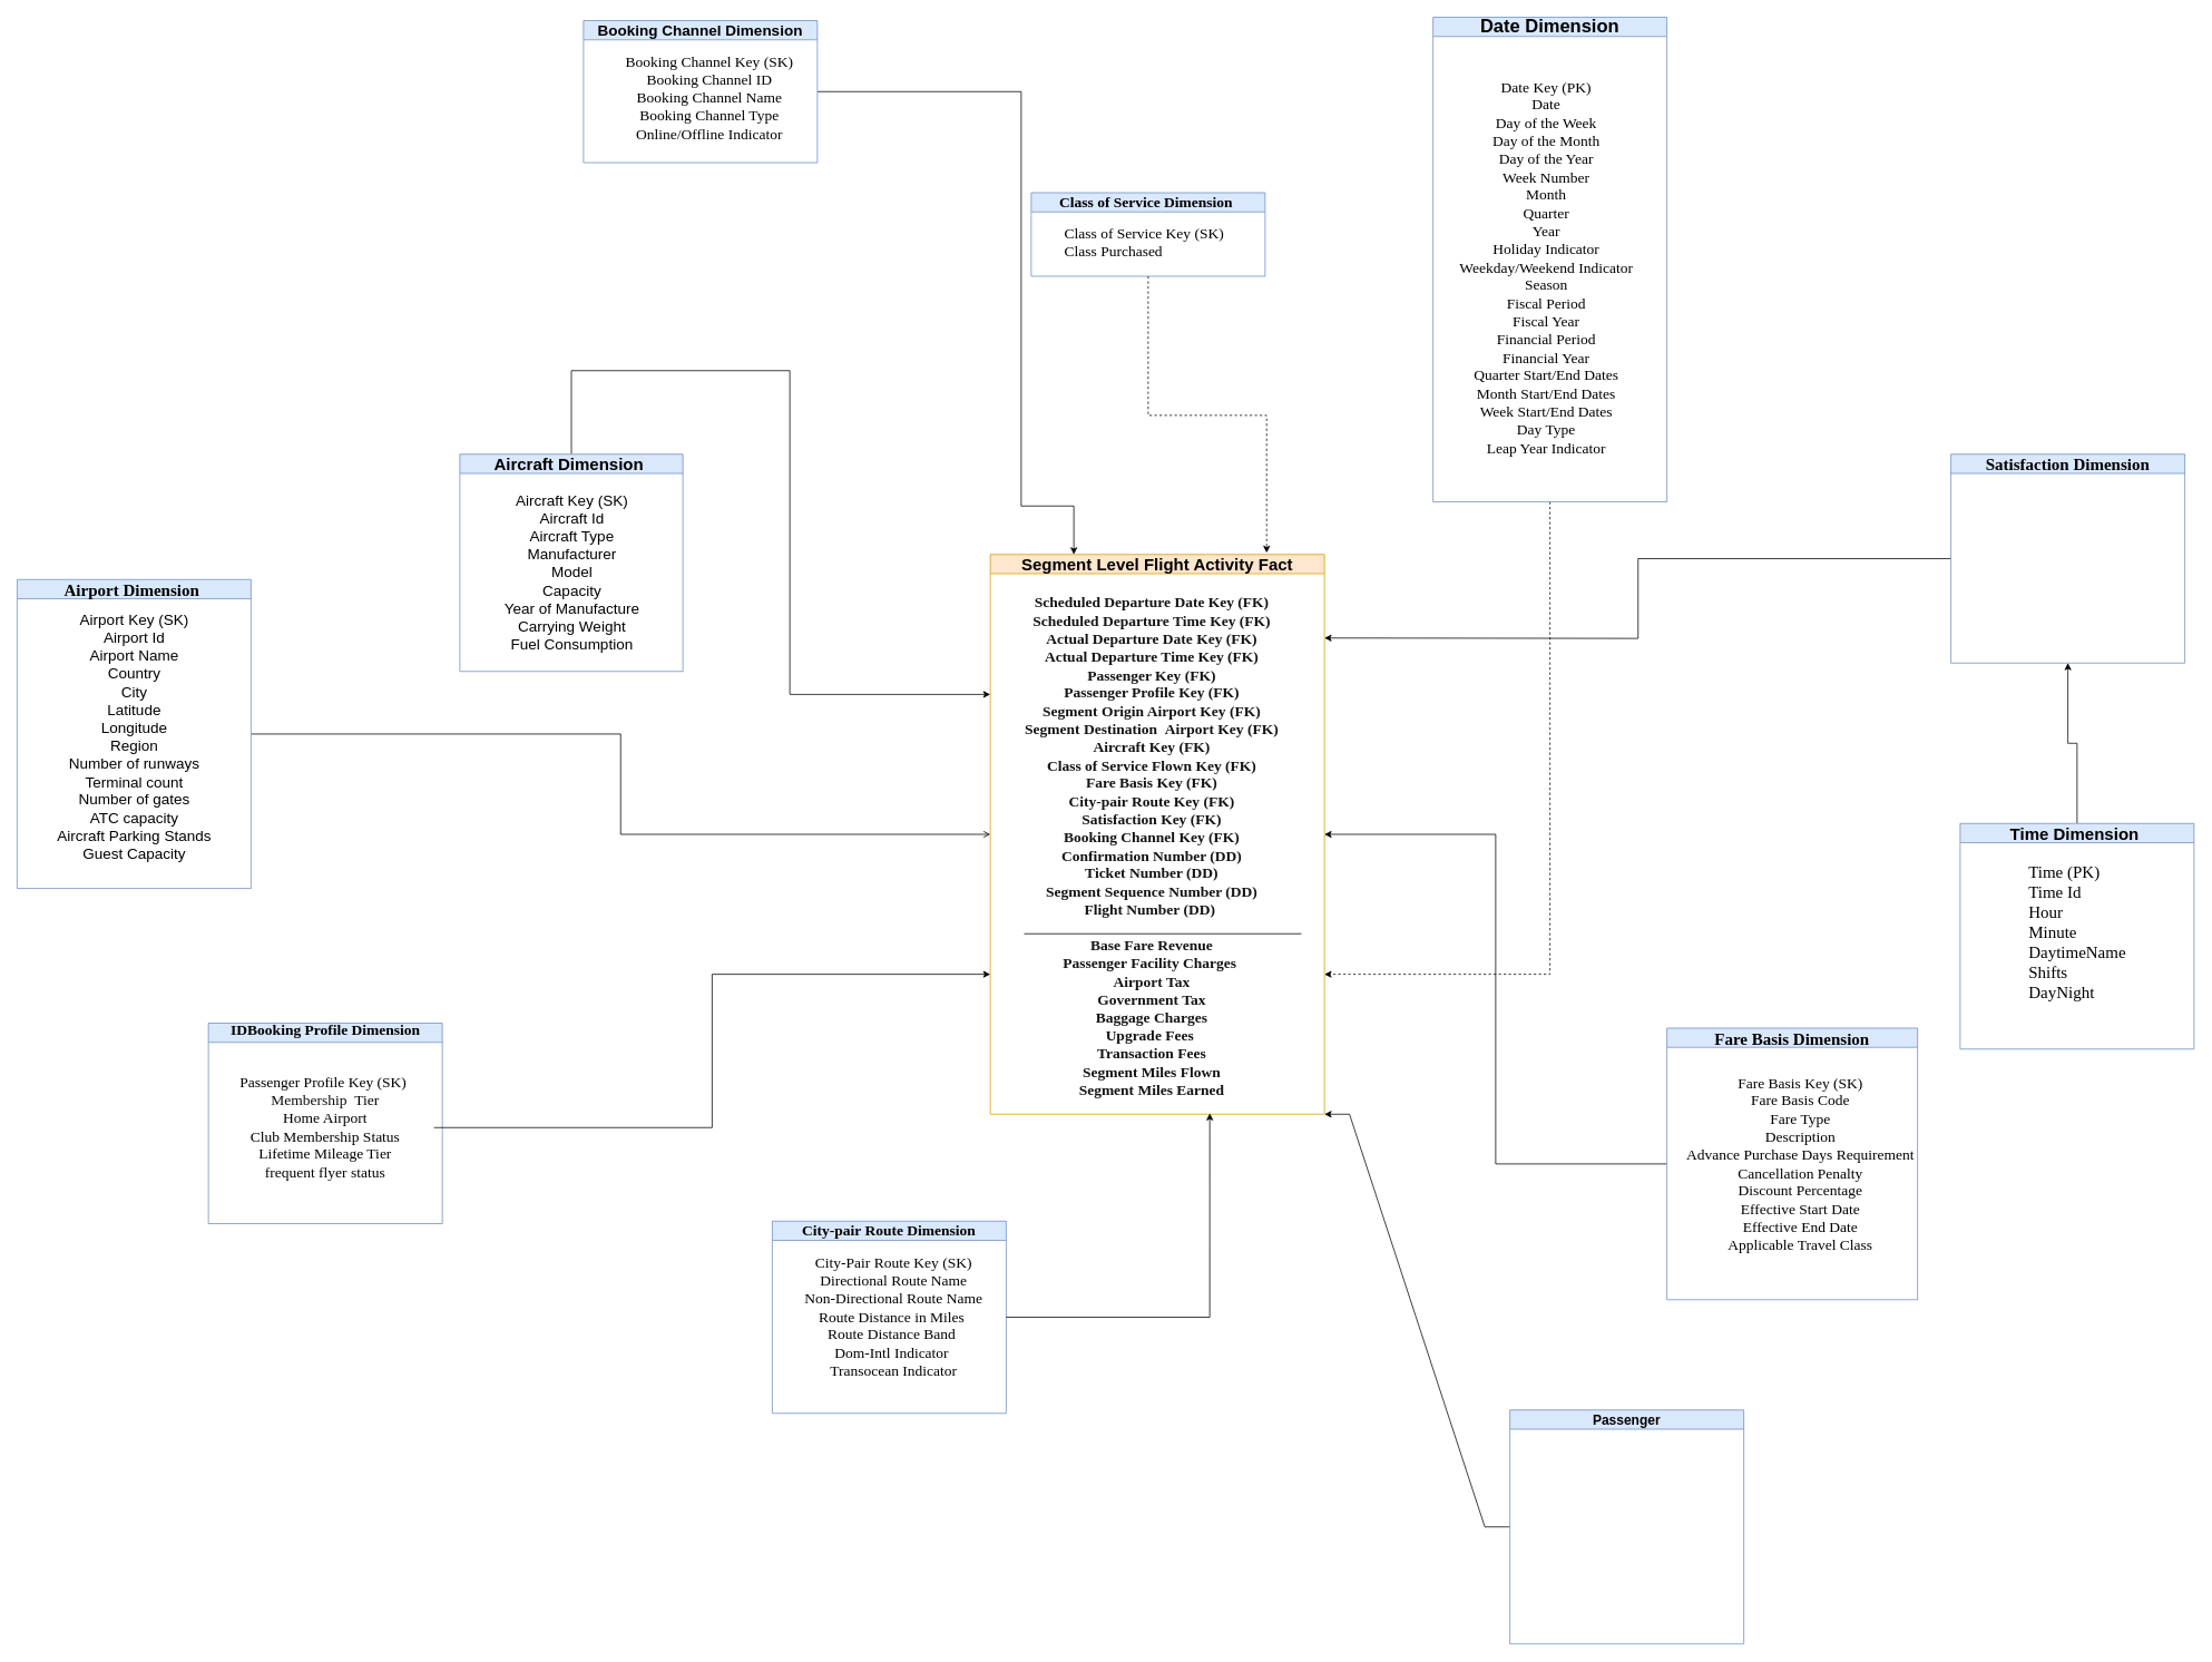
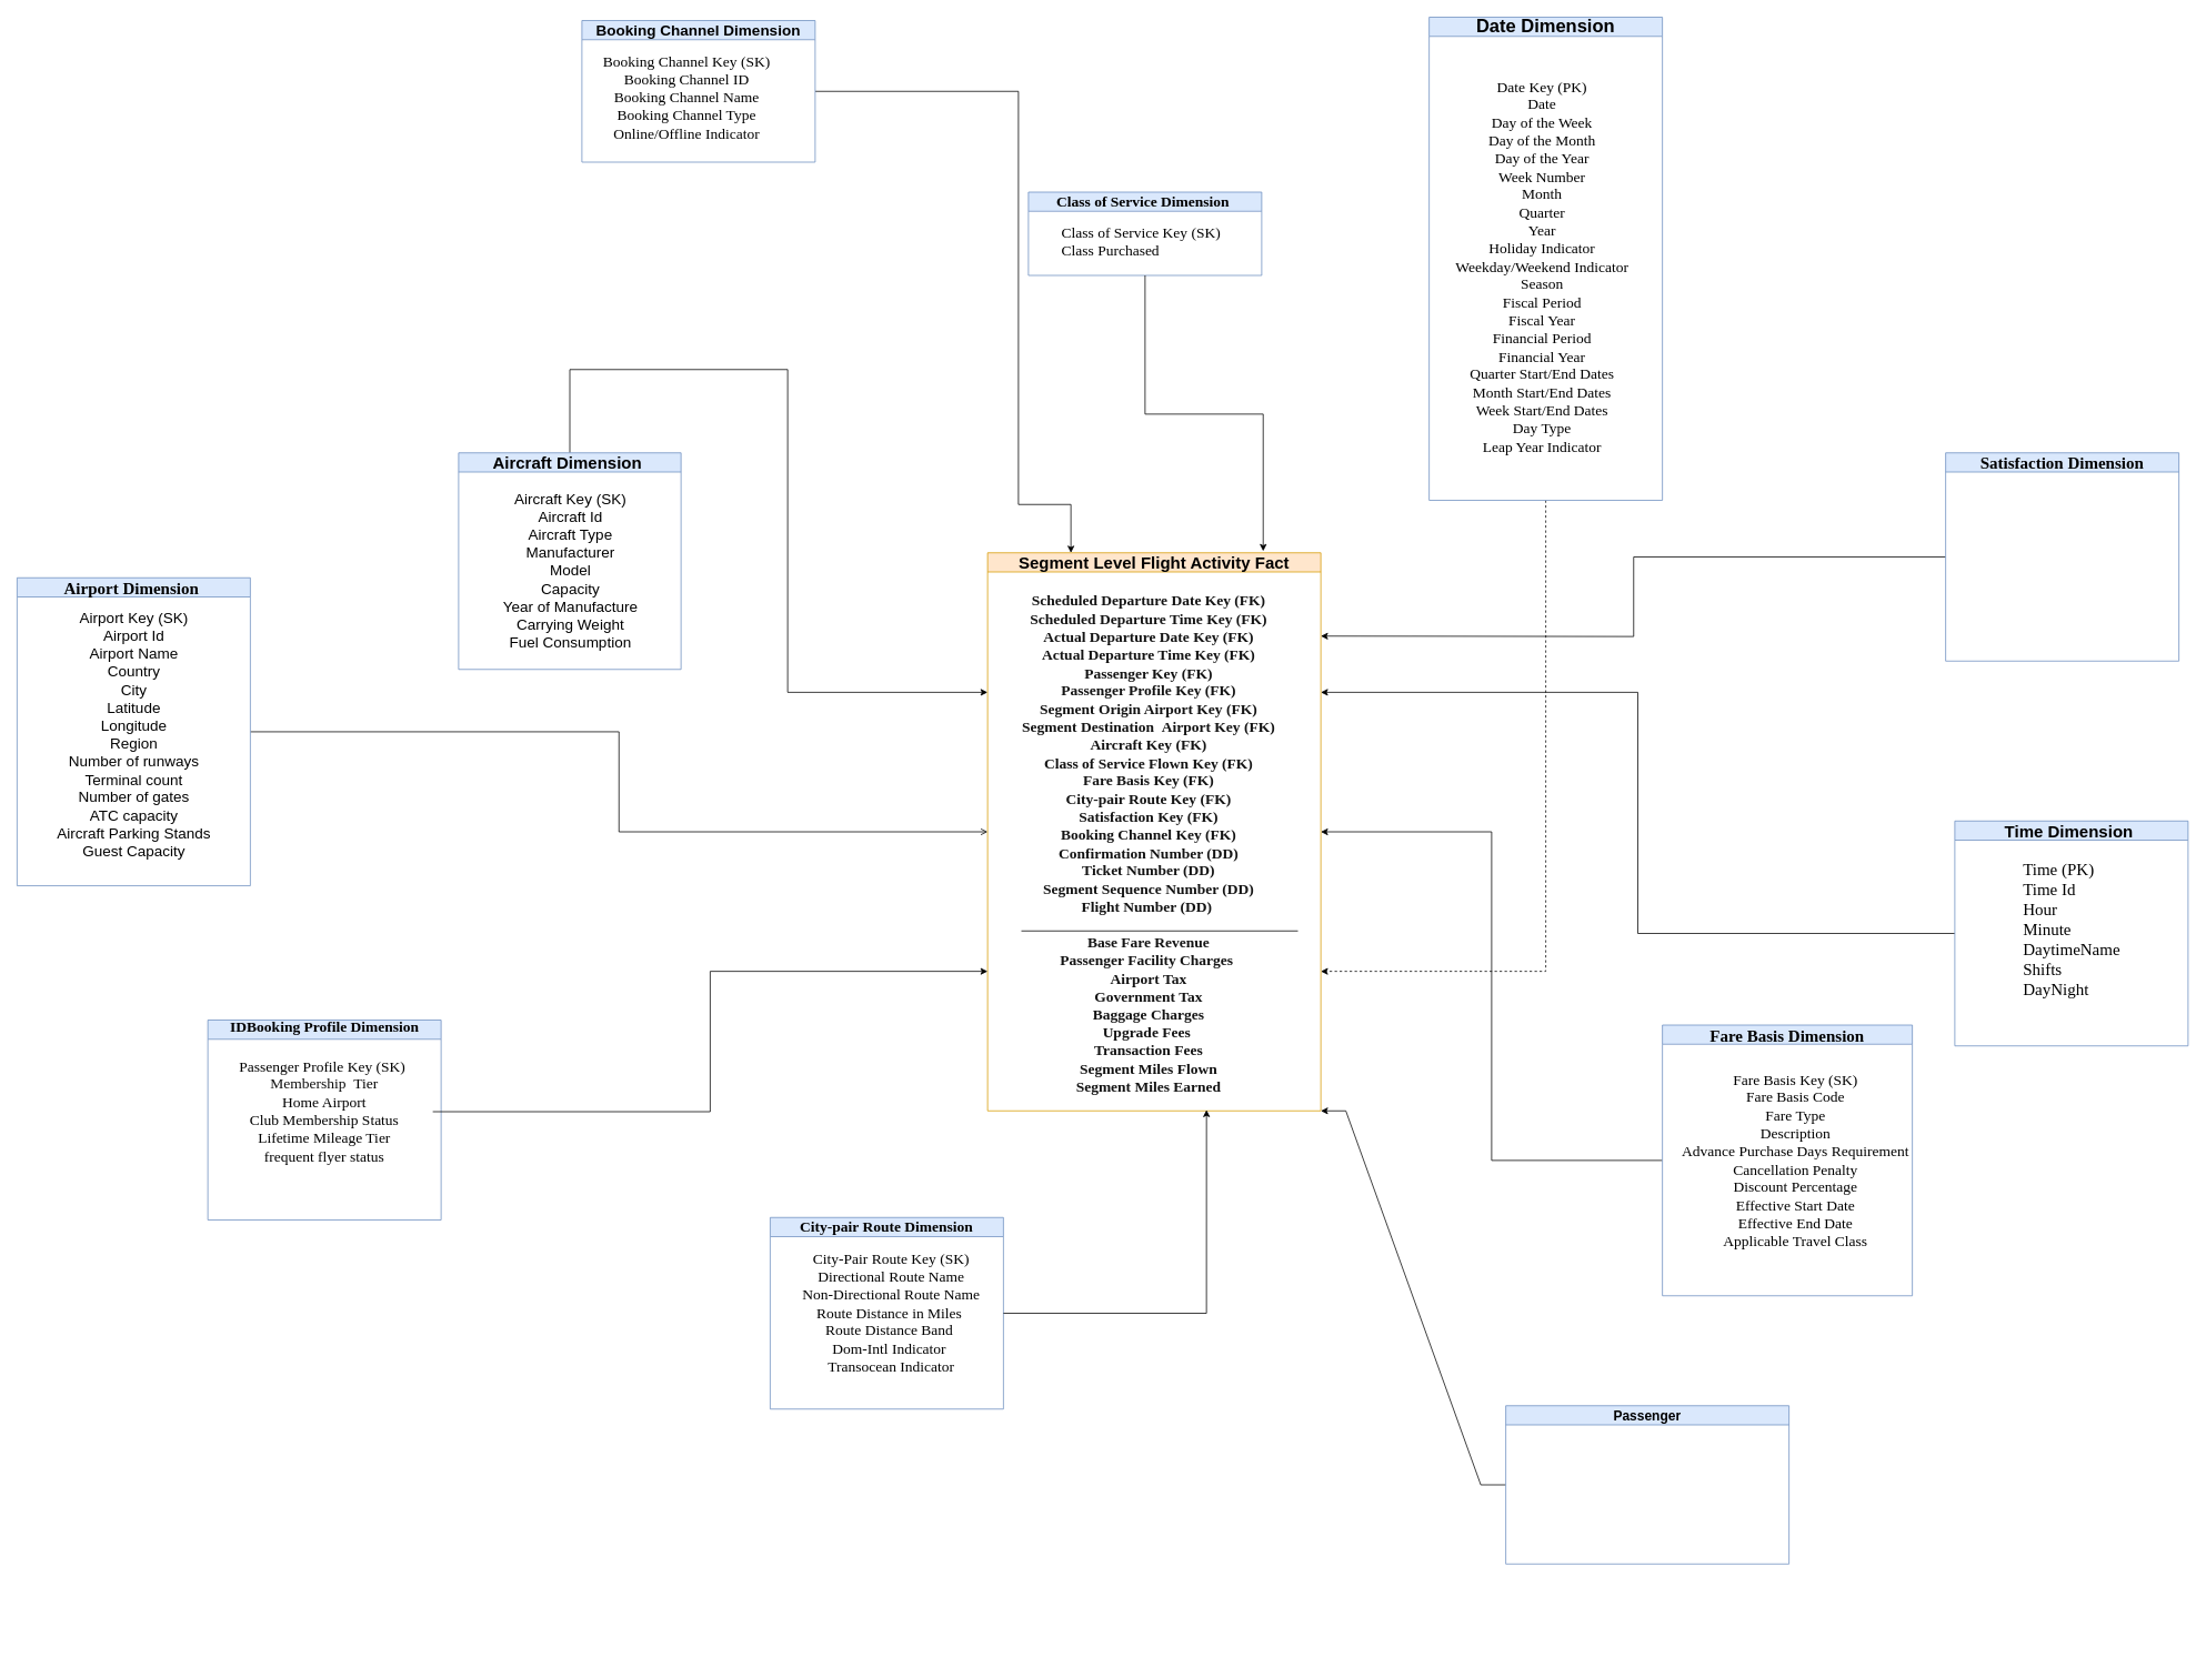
- <mxCell id="24" value="&lt;font face=&quot;Tahoma&quot; style=&quot;font-size: 18px;&quot;&gt;Booking Channel Key (SK)&lt;br style=&quot;&quot;&gt;Booking Channel ID&lt;br style=&quot;&quot;&gt;Booking Channel Name&lt;br style=&quot;&quot;&gt;Booking Channel Type&lt;br style=&quot;&quot;&gt;Online/Offline Indicator&lt;/font&gt;" style="text;html=1;strokeColor=none;fillColor=none;align=center;verticalAlign=middle;whiteSpace=wrap;rounded=0;fontSize=14;" vertex="1" parent="23"><mxGeometry x="35" y="45" width="232" height="95" as="geometry" /></mxCell>
+ <mxCell id="24" value="&lt;font face=&quot;Tahoma&quot; style=&quot;font-size: 18px;&quot;&gt;Booking Channel Key (SK)&lt;br style=&quot;&quot;&gt;Booking Channel ID&lt;br style=&quot;&quot;&gt;Booking Channel Name&lt;br style=&quot;&quot;&gt;Booking Channel Type&lt;br style=&quot;&quot;&gt;Online/Offline Indicator&lt;/font&gt;" style="text;html=1;strokeColor=none;fillColor=none;align=center;verticalAlign=middle;whiteSpace=wrap;rounded=0;fontSize=14;" vertex="1" parent="23"><mxGeometry x="10" y="45" width="232" height="95" as="geometry" /></mxCell>
- <mxCell id="34" style="edgeStyle=orthogonalEdgeStyle;rounded=0;orthogonalLoop=1;jettySize=auto;html=1;entryX=0.827;entryY=-0.003;entryDx=0;entryDy=0;entryPerimeter=0;dashed=1;" edge="1" parent="1" source="20" target="28"><mxGeometry relative="1" as="geometry" /></mxCell>
+ <mxCell id="34" style="edgeStyle=orthogonalEdgeStyle;rounded=0;orthogonalLoop=1;jettySize=auto;html=1;entryX=0.827;entryY=-0.003;entryDx=0;entryDy=0;entryPerimeter=0;" edge="1" parent="1" source="20" target="28"><mxGeometry relative="1" as="geometry" /></mxCell>
- <mxCell id="4" style="edgeStyle=orthogonalEdgeStyle;rounded=0;orthogonalLoop=1;jettySize=auto;html=1;" edge="1" parent="1" source="5" target="32"><mxGeometry relative="1" as="geometry" /></mxCell>
+ <mxCell id="4" style="edgeStyle=orthogonalEdgeStyle;rounded=0;orthogonalLoop=1;jettySize=auto;html=1;entryX=1;entryY=0.25;entryDx=0;entryDy=0;" edge="1" parent="1" source="5" target="28"><mxGeometry relative="1" as="geometry" /></mxCell>
- <mxCell id="3" value="&lt;div style=&quot;&quot;&gt;&lt;span style=&quot;background-color: initial; font-size: 18px;&quot;&gt;&lt;font face=&quot;Tahoma&quot;&gt;Passenger Profile Key (SK)&amp;nbsp;&lt;/font&gt;&lt;/span&gt;&lt;/div&gt;&lt;font face=&quot;EAJwP0S1NvUOIz2sHdJX&quot; style=&quot;font-size: 18px;&quot;&gt;&lt;div style=&quot;&quot;&gt;&lt;span style=&quot;white-space-collapse: preserve; border: 0px solid rgb(227, 227, 227); box-sizing: border-box; --tw-border-spacing-x: 0; --tw-border-spacing-y: 0; --tw-translate-x: 0; --tw-translate-y: 0; --tw-rotate: 0; --tw-skew-x: 0; --tw-skew-y: 0; --tw-scale-x: 1; --tw-scale-y: 1; --tw-pan-x: ; --tw-pan-y: ; --tw-pinch-zoom: ; --tw-scroll-snap-strictness: proximity; --tw-gradient-from-position: ; --tw-gradient-via-position: ; --tw-gradient-to-position: ; --tw-ordinal: ; --tw-slashed-zero: ; --tw-numeric-figure: ; --tw-numeric-spacing: ; --tw-numeric-fraction: ; --tw-ring-inset: ; --tw-ring-offset-width: 0px; --tw-ring-offset-color: #fff; --tw-ring-color: rgba(69,89,164,.5); --tw-ring-offset-shadow: 0 0 transparent; --tw-ring-shadow: 0 0 transparent; --tw-shadow: 0 0 transparent; --tw-shadow-colored: 0 0 transparent; --tw-blur: ; --tw-brightness: ; --tw-contrast: ; --tw-grayscale: ; --tw-hue-rotate: ; --tw-invert: ; --tw-saturate: ; --tw-sepia: ; --tw-drop-shadow: ; --tw-backdrop-blur: ; --tw-backdrop-brightness: ; --tw-backdrop-contrast: ; --tw-backdrop-grayscale: ; --tw-backdrop-hue-rotate: ; --tw-backdrop-invert: ; --tw-backdrop-opacity: ; --tw-backdrop-saturate: ; --tw-backdrop-sepia: ; --tw-contain-size: ; --tw-contain-layout: ; --tw-contain-paint: ; --tw-contain-style: ; color: rgb(13, 13, 13); margin-top: 1.25em; margin-bottom: 1.25em; background-color: rgb(255, 255, 255);&quot;&gt;Membership &lt;/span&gt;&lt;span style=&quot;background-color: initial;&quot;&gt;&amp;nbsp;Tier&lt;/span&gt;&lt;/div&gt;&lt;span style=&quot;background-color: initial;&quot;&gt;&lt;div style=&quot;&quot;&gt;&lt;span style=&quot;background-color: initial;&quot;&gt;Home Airport&lt;/span&gt;&lt;/div&gt;&lt;/span&gt;&lt;span style=&quot;background-color: initial;&quot;&gt;&lt;div style=&quot;&quot;&gt;&lt;span style=&quot;background-color: initial;&quot;&gt;Club Membership Status&lt;/span&gt;&lt;/div&gt;&lt;/span&gt;&lt;span style=&quot;background-color: initial;&quot;&gt;&lt;div style=&quot;&quot;&gt;&lt;span style=&quot;background-color: initial;&quot;&gt;Lifetime Mileage Tier&lt;/span&gt;&lt;/div&gt;&lt;/span&gt;&lt;span style=&quot;background-color: initial;&quot;&gt;&lt;div style=&quot;&quot;&gt;&lt;span style=&quot;background-color: initial;&quot;&gt;frequent flyer status&lt;/span&gt;&lt;/div&gt;&lt;/span&gt;&lt;/font&gt;" style="text;html=1;strokeColor=none;fillColor=none;align=center;verticalAlign=middle;whiteSpace=wrap;rounded=0;" vertex="1" parent="2"><mxGeometry x="10" y="50" width="260" height="150" as="geometry" /></mxCell>
+ <mxCell id="3" value="&lt;div style=&quot;&quot;&gt;&lt;span style=&quot;background-color: initial; font-size: 18px;&quot;&gt;&lt;font face=&quot;Tahoma&quot;&gt;Passenger Profile Key (SK)&amp;nbsp;&lt;/font&gt;&lt;/span&gt;&lt;/div&gt;&lt;font face=&quot;EAJwP0S1NvUOIz2sHdJX&quot; style=&quot;font-size: 18px;&quot;&gt;&lt;div style=&quot;&quot;&gt;&lt;span style=&quot;white-space-collapse: preserve; border: 0px solid rgb(227, 227, 227); box-sizing: border-box; --tw-border-spacing-x: 0; --tw-border-spacing-y: 0; --tw-translate-x: 0; --tw-translate-y: 0; --tw-rotate: 0; --tw-skew-x: 0; --tw-skew-y: 0; --tw-scale-x: 1; --tw-scale-y: 1; --tw-pan-x: ; --tw-pan-y: ; --tw-pinch-zoom: ; --tw-scroll-snap-strictness: proximity; --tw-gradient-from-position: ; --tw-gradient-via-position: ; --tw-gradient-to-position: ; --tw-ordinal: ; --tw-slashed-zero: ; --tw-numeric-figure: ; --tw-numeric-spacing: ; --tw-numeric-fraction: ; --tw-ring-inset: ; --tw-ring-offset-width: 0px; --tw-ring-offset-color: #fff; --tw-ring-color: rgba(69,89,164,.5); --tw-ring-offset-shadow: 0 0 transparent; --tw-ring-shadow: 0 0 transparent; --tw-shadow: 0 0 transparent; --tw-shadow-colored: 0 0 transparent; --tw-blur: ; --tw-brightness: ; --tw-contrast: ; --tw-grayscale: ; --tw-hue-rotate: ; --tw-invert: ; --tw-saturate: ; --tw-sepia: ; --tw-drop-shadow: ; --tw-backdrop-blur: ; --tw-backdrop-brightness: ; --tw-backdrop-contrast: ; --tw-backdrop-grayscale: ; --tw-backdrop-hue-rotate: ; --tw-backdrop-invert: ; --tw-backdrop-opacity: ; --tw-backdrop-saturate: ; --tw-backdrop-sepia: ; --tw-contain-size: ; --tw-contain-layout: ; --tw-contain-paint: ; --tw-contain-style: ; color: rgb(13, 13, 13); margin-top: 1.25em; margin-bottom: 1.25em; background-color: rgb(255, 255, 255);&quot;&gt;Membership &lt;/span&gt;&lt;span style=&quot;background-color: initial;&quot;&gt;&amp;nbsp;Tier&lt;/span&gt;&lt;/div&gt;&lt;span style=&quot;background-color: initial;&quot;&gt;&lt;div style=&quot;&quot;&gt;&lt;span style=&quot;background-color: initial;&quot;&gt;Home Airport&lt;/span&gt;&lt;/div&gt;&lt;/span&gt;&lt;span style=&quot;background-color: initial;&quot;&gt;&lt;div style=&quot;&quot;&gt;&lt;span style=&quot;background-color: initial;&quot;&gt;Club Membership Status&lt;/span&gt;&lt;/div&gt;&lt;/span&gt;&lt;span style=&quot;background-color: initial;&quot;&gt;&lt;div style=&quot;&quot;&gt;&lt;span style=&quot;background-color: initial;&quot;&gt;Lifetime Mileage Tier&lt;/span&gt;&lt;/div&gt;&lt;/span&gt;&lt;span style=&quot;background-color: initial;&quot;&gt;&lt;div style=&quot;&quot;&gt;&lt;span style=&quot;background-color: initial;&quot;&gt;frequent flyer status&lt;/span&gt;&lt;/div&gt;&lt;/span&gt;&lt;/font&gt;" style="text;html=1;strokeColor=none;fillColor=none;align=center;verticalAlign=middle;whiteSpace=wrap;rounded=0;" vertex="1" parent="2"><mxGeometry x="10" y="35" width="260" height="150" as="geometry" /></mxCell>
- <mxCell id="8" value="&lt;b style=&quot;&quot;&gt;&lt;font style=&quot;font-size: 16px;&quot;&gt;Passenger&lt;/font&gt;&lt;/b&gt;" style="swimlane;whiteSpace=wrap;html=1;swimlaneFillColor=default;fillColor=#dae8fc;strokeColor=#6c8ebf;" vertex="1" parent="1"><mxGeometry x="1807" y="1687" width="280" height="280" as="geometry" /></mxCell>
+ <mxCell id="8" value="&lt;b style=&quot;&quot;&gt;&lt;font style=&quot;font-size: 16px;&quot;&gt;Passenger&lt;/font&gt;&lt;/b&gt;" style="swimlane;whiteSpace=wrap;html=1;swimlaneFillColor=default;fillColor=#dae8fc;strokeColor=#6c8ebf;" vertex="1" parent="1"><mxGeometry x="1807" y="1687" width="340" height="190" as="geometry" /></mxCell>
